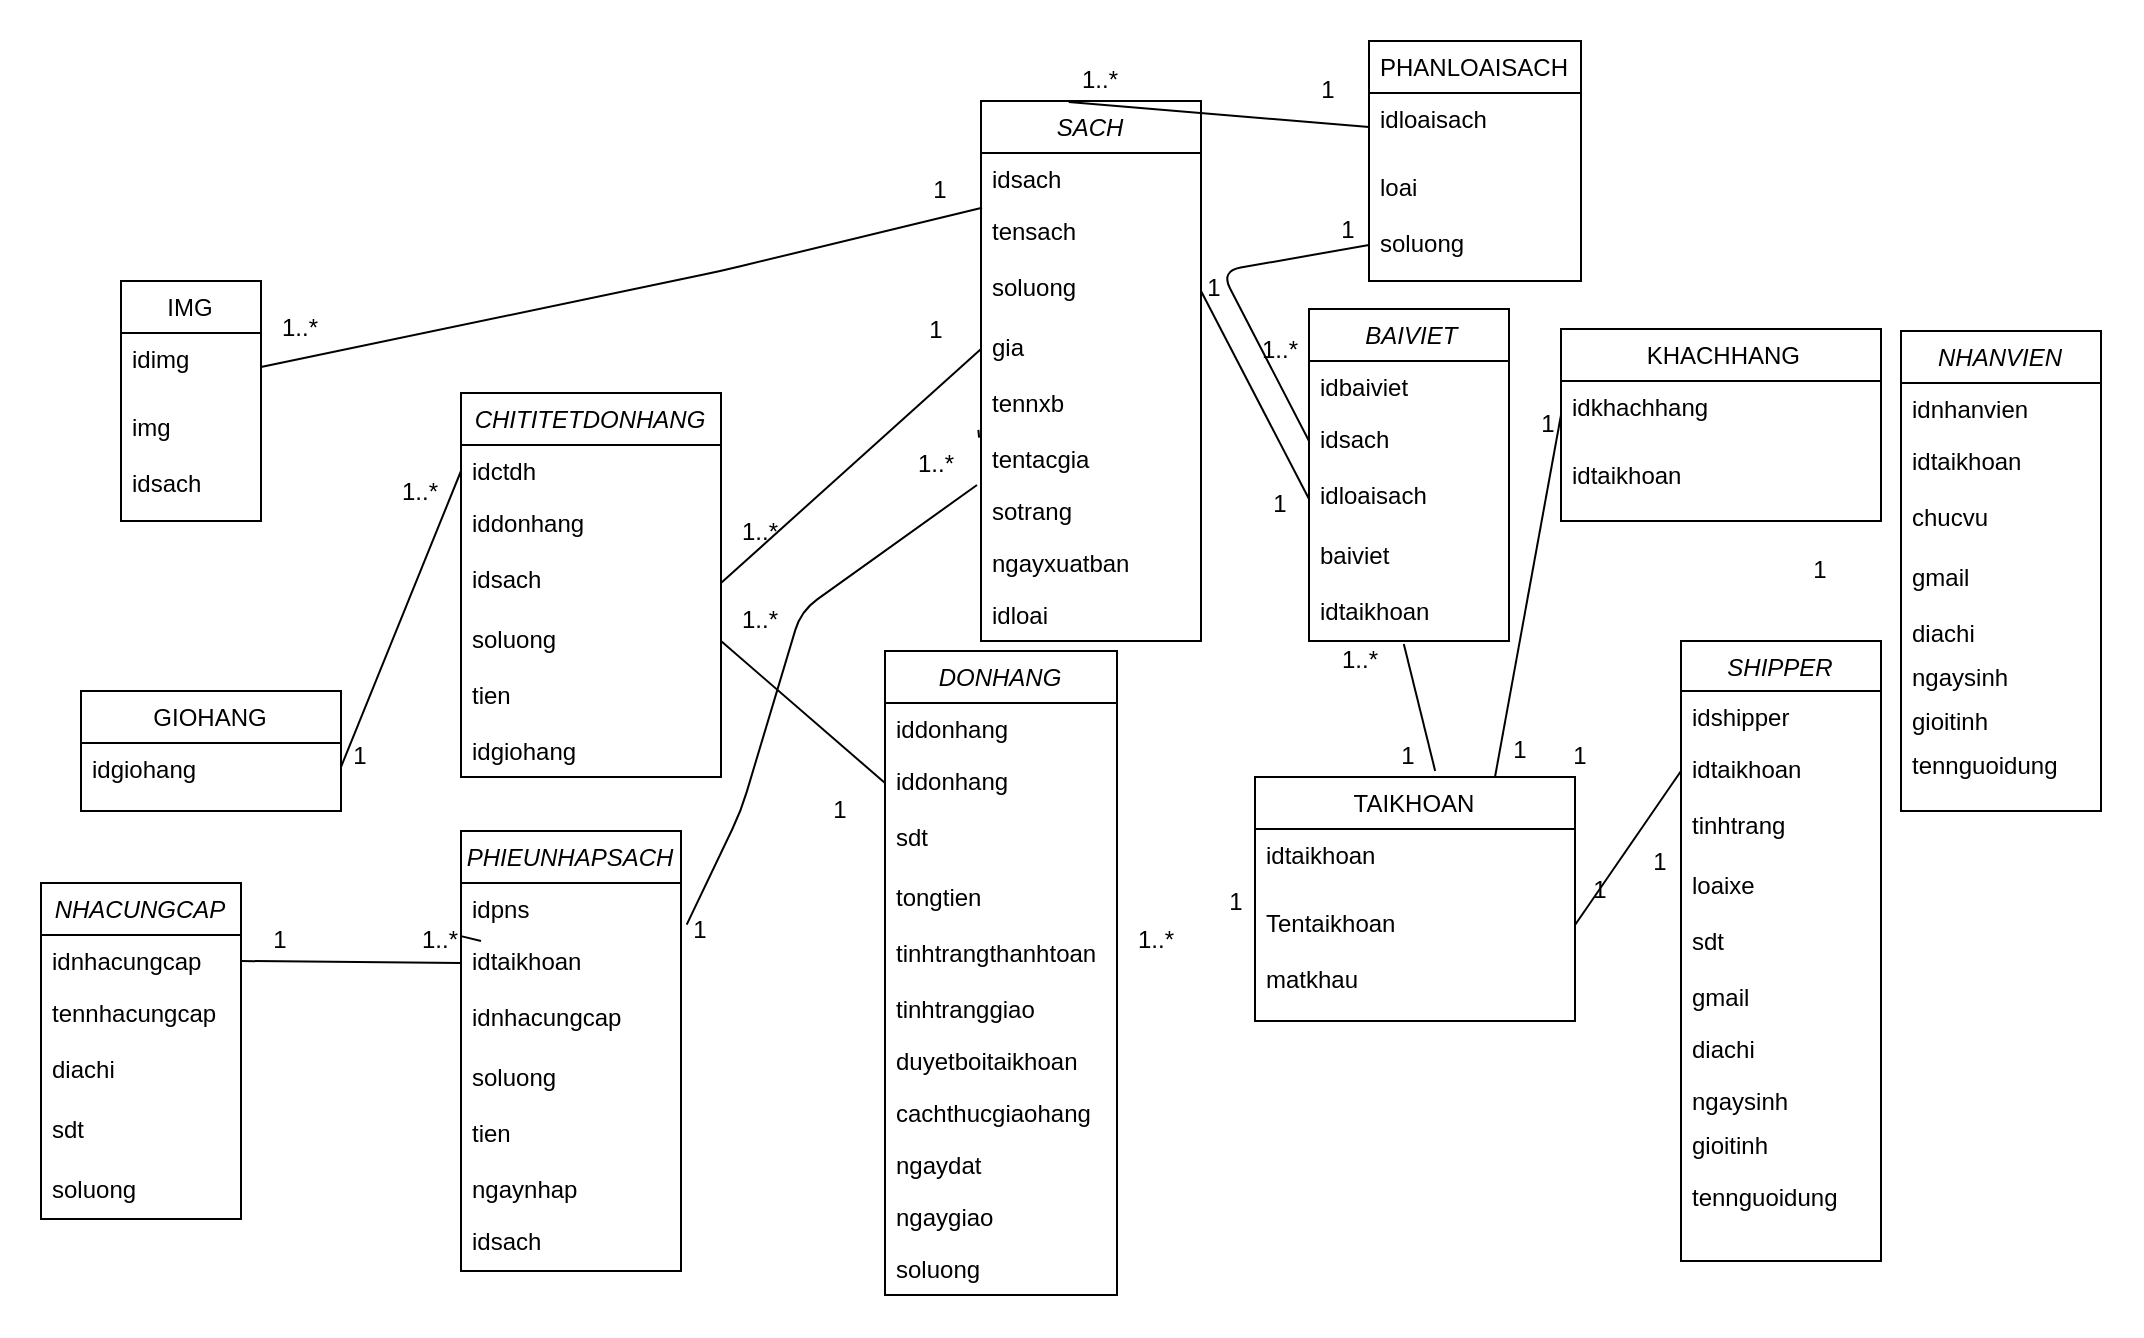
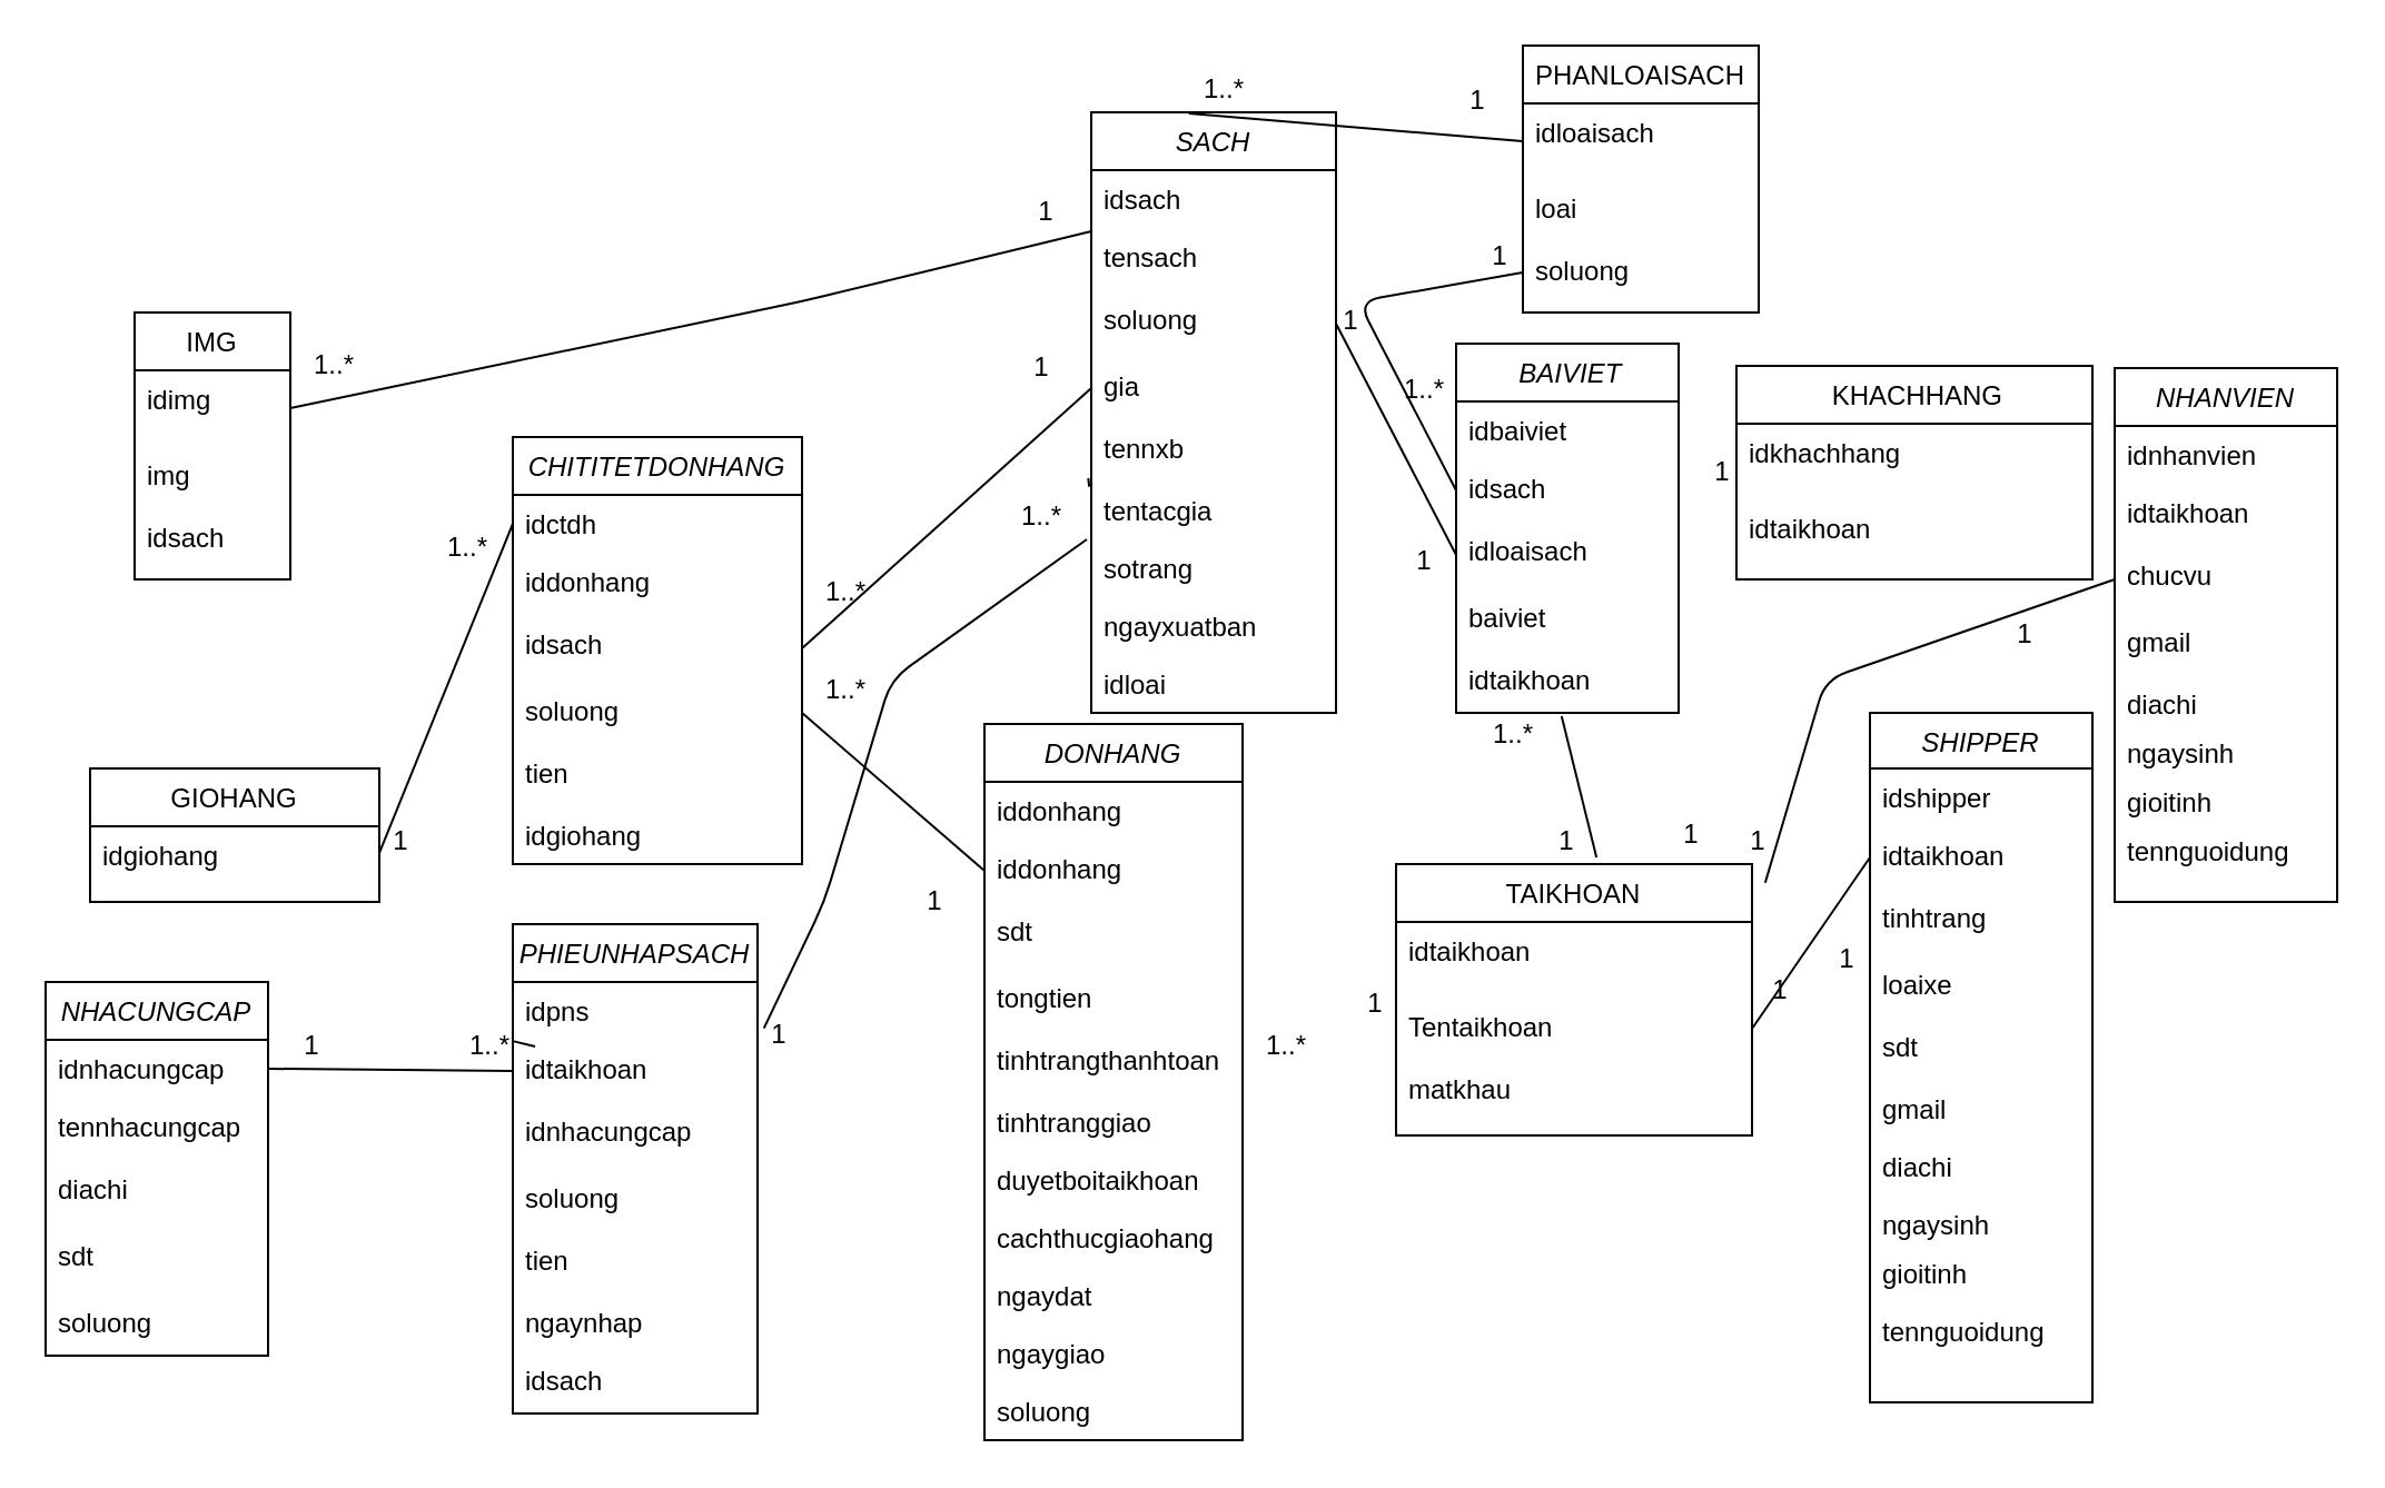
+ <mxCell id="96" value="" style="endArrow=none;html=1;entryX=0;entryY=0.5;entryDx=0;entryDy=0;exitX=1.037;exitY=0.069;exitDx=0;exitDy=0;exitPerimeter=0;" edge="1" parent="1" source="58" target="52"><mxGeometry width="50" height="50" relative="1" as="geometry"><mxPoint x="600" y="125" as="sourcePoint" /><mxPoint x="650" y="75" as="targetPoint" /><Array as="points"><mxPoint x="820" y="305" /></Array></mxGeometry></mxCell>
- <mxCell id="97" value="" style="endArrow=none;html=1;entryX=0;entryY=0.5;entryDx=0;entryDy=0;exitX=0.75;exitY=0;exitDx=0;exitDy=0;" edge="1" parent="1" source="58" target="10"><mxGeometry width="50" height="50" relative="1" as="geometry"><mxPoint x="600" y="125" as="sourcePoint" /><mxPoint x="650" y="75" as="targetPoint" /></mxGeometry></mxCell>
